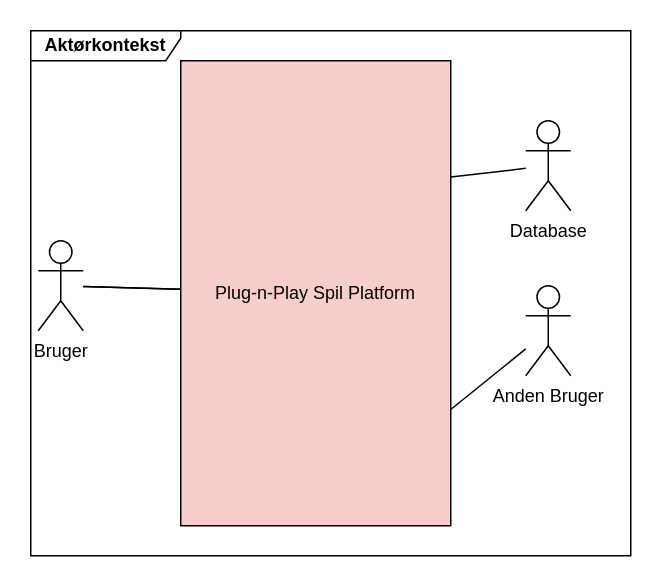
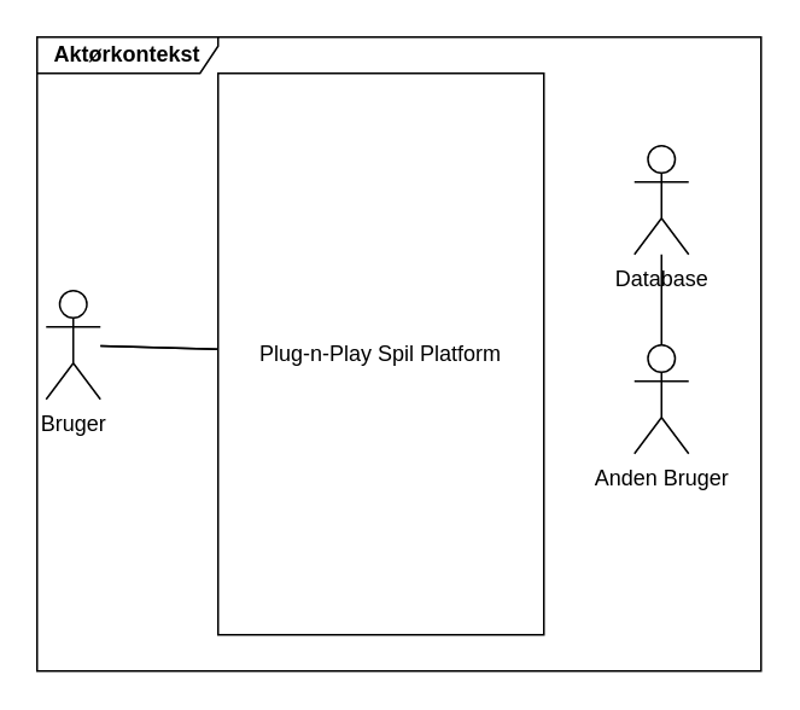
- <mxCell id="7" style="rounded=0;orthogonalLoop=1;jettySize=auto;html=1;entryX=1;entryY=0.25;entryDx=0;entryDy=0;startArrow=none;startFill=0;endArrow=none;endFill=0;" edge="1" parent="1" source="8" target="4"><mxGeometry relative="1" as="geometry" /></mxCell>
- <mxCell id="4" value="Plug-n-Play Spil Platform" style="rounded=0;whiteSpace=wrap;html=1;fillColor=#f8cecc;" parent="1" vertex="1"><mxGeometry x="120" y="40" width="180" height="310" as="geometry" /></mxCell>
+ <mxCell id="4" value="Plug-n-Play Spil Platform" style="rounded=0;whiteSpace=wrap;html=1;" parent="1" vertex="1"><mxGeometry x="120" y="40" width="180" height="310" as="geometry" /></mxCell>
- <mxCell id="9" style="edgeStyle=none;rounded=0;orthogonalLoop=1;jettySize=auto;html=1;entryX=1;entryY=0.75;entryDx=0;entryDy=0;startArrow=none;startFill=0;endArrow=none;endFill=0;" edge="1" parent="1" source="10" target="4"><mxGeometry relative="1" as="geometry" /></mxCell>
+ <mxCell id="9" style="edgeStyle=none;rounded=0;orthogonalLoop=1;jettySize=auto;html=1;startArrow=none;startFill=0;endArrow=none;endFill=0;" edge="1" parent="1" source="10" target="8"><mxGeometry relative="1" as="geometry" /></mxCell>
